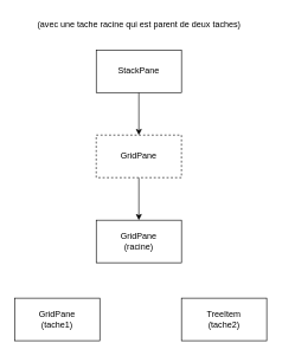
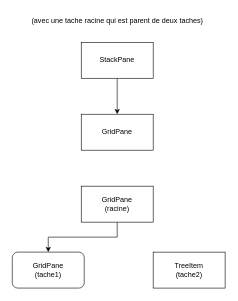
- <mxCell id="6" value="GridPane" style="rounded=0;whiteSpace=wrap;html=1;dashed=1;" vertex="1" parent="1"><mxGeometry x="135" y="190" width="120" height="60" as="geometry" /></mxCell>
+ <mxCell id="6" value="GridPane" style="rounded=0;whiteSpace=wrap;html=1;" vertex="1" parent="1"><mxGeometry x="135" y="190" width="120" height="60" as="geometry" /></mxCell>
- <mxCell id="5" style="edgeStyle=orthogonalEdgeStyle;rounded=0;orthogonalLoop=1;jettySize=auto;html=1;exitX=0.5;exitY=1;exitDx=0;exitDy=0;" edge="1" parent="1" source="6" target="8"><mxGeometry relative="1" as="geometry" /></mxCell>
+ <mxCell id="7" style="edgeStyle=orthogonalEdgeStyle;rounded=0;orthogonalLoop=1;jettySize=auto;html=1;exitX=0.5;exitY=1;exitDx=0;exitDy=0;" edge="1" parent="1" source="8" target="9"><mxGeometry relative="1" as="geometry" /></mxCell>
- <mxCell id="9" value="&lt;div&gt;GridPane&lt;/div&gt;&lt;div&gt;(tache1)&lt;br&gt;&lt;/div&gt;" style="rounded=0;whiteSpace=wrap;html=1;" vertex="1" parent="1"><mxGeometry x="20" y="420" width="120" height="60" as="geometry" /></mxCell>
+ <mxCell id="9" value="&lt;div&gt;GridPane&lt;/div&gt;&lt;div&gt;(tache1)&lt;br&gt;&lt;/div&gt;" style="whiteSpace=wrap;html=1;rounded=1;" vertex="1" parent="1"><mxGeometry x="20" y="420" width="120" height="60" as="geometry" /></mxCell>
